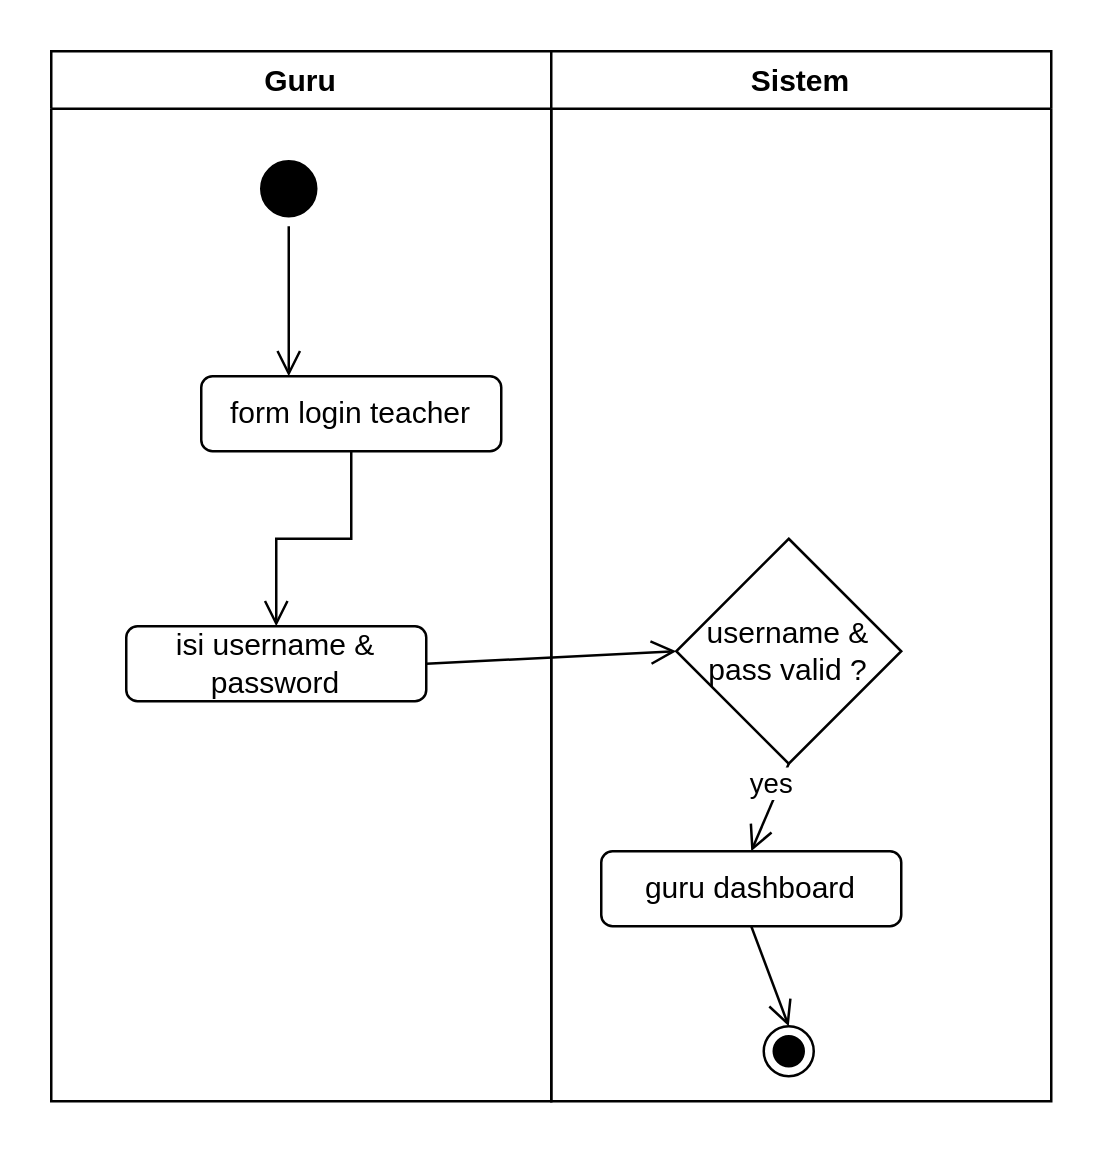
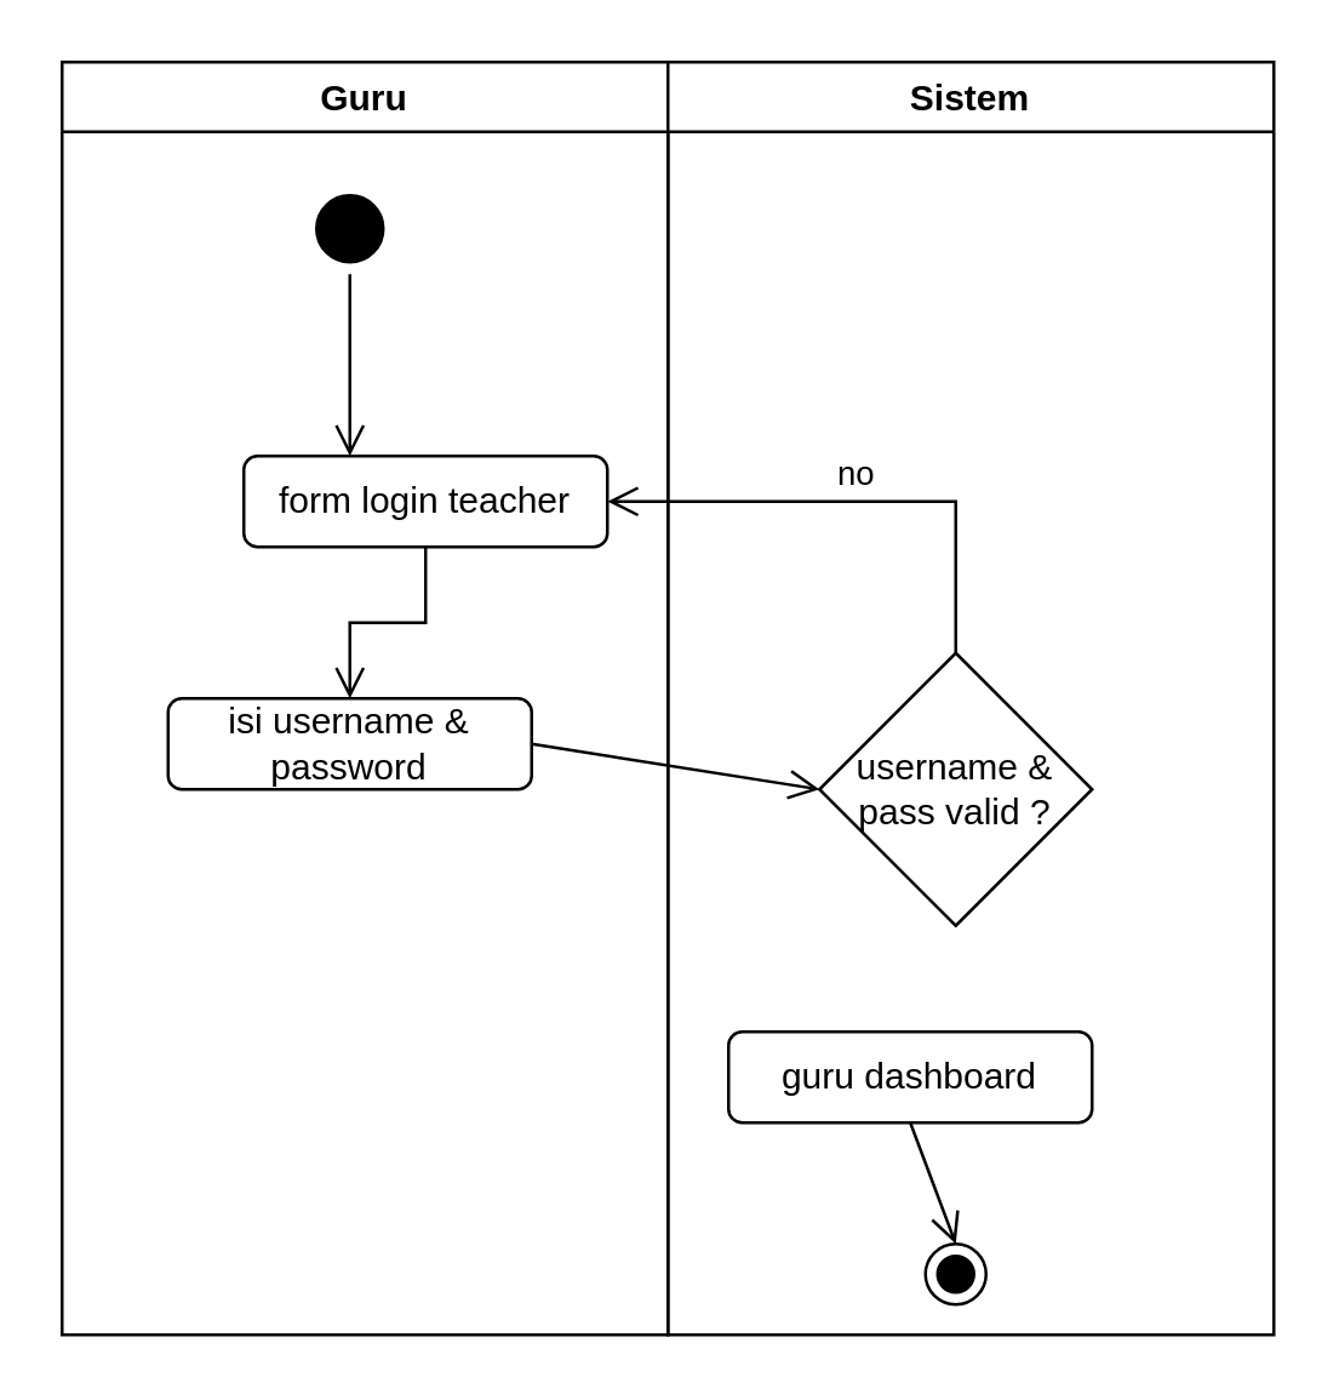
+ <mxCell id="14" value="no" style="html=1;verticalAlign=bottom;endArrow=open;endSize=8;strokeColor=#000000;rounded=0;entryX=1;entryY=0.5;entryDx=0;entryDy=0;exitX=0.5;exitY=0;exitDx=0;exitDy=0;edgeStyle=orthogonalEdgeStyle;" edge="1" parent="1" source="12" target="5"><mxGeometry relative="1" as="geometry"><mxPoint x="280" y="255" as="targetPoint" /><mxPoint x="185" y="255" as="sourcePoint" /></mxGeometry></mxCell>
- <mxCell id="6" value="isi username &amp;amp; password" style="rounded=1;whiteSpace=wrap;html=1;strokeColor=#000000;" vertex="1" parent="2"><mxGeometry x="30" y="230" width="120" height="30" as="geometry" /></mxCell>
+ <mxCell id="6" value="isi username &amp;amp; password" style="rounded=1;whiteSpace=wrap;html=1;strokeColor=#000000;" vertex="1" parent="2"><mxGeometry x="35" y="210" width="120" height="30" as="geometry" /></mxCell>
- <mxCell id="15" value="yes" style="html=1;verticalAlign=bottom;endArrow=open;endSize=8;strokeColor=#000000;rounded=0;entryX=0.5;entryY=0;entryDx=0;entryDy=0;exitX=0.5;exitY=1;exitDx=0;exitDy=0;" edge="1" parent="1" source="12" target="9"><mxGeometry relative="1" as="geometry"><mxPoint x="280" y="255" as="targetPoint" /><mxPoint x="185" y="255" as="sourcePoint" /></mxGeometry></mxCell>
